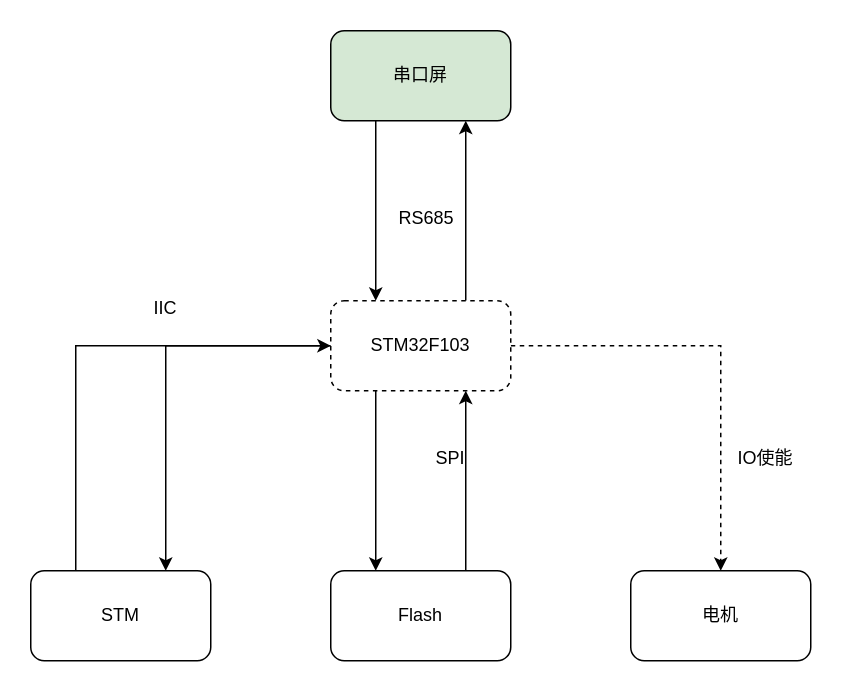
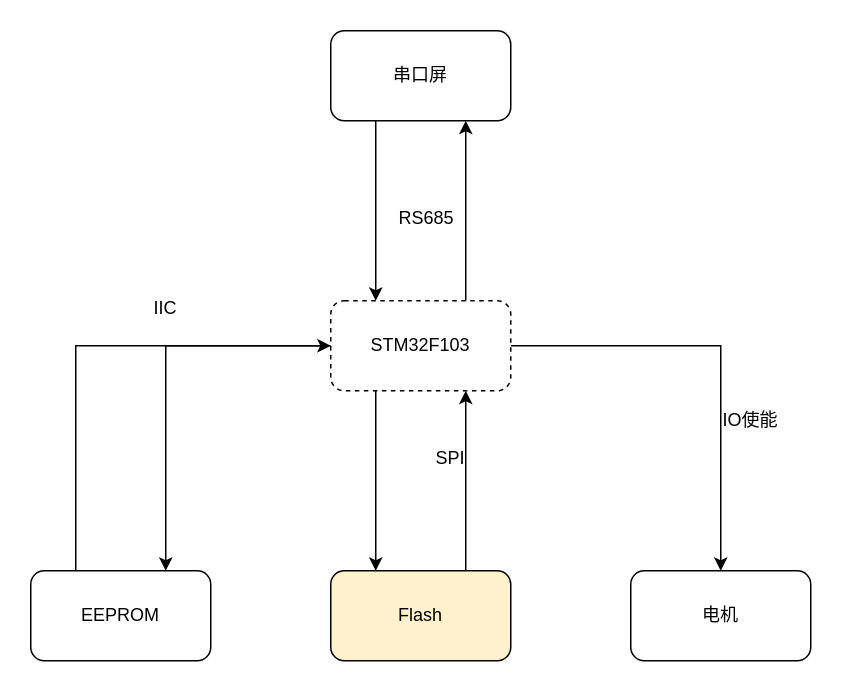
- <mxCell id="8" value="串口屏" style="rounded=1;whiteSpace=wrap;html=1;fillColor=#d5e8d4;" vertex="1" parent="1"><mxGeometry x="220" y="20" width="120" height="60" as="geometry" /></mxCell>
+ <mxCell id="8" value="串口屏" style="rounded=1;whiteSpace=wrap;html=1;" vertex="1" parent="1"><mxGeometry x="220" y="20" width="120" height="60" as="geometry" /></mxCell>
- <mxCell id="5" style="edgeStyle=orthogonalEdgeStyle;rounded=0;orthogonalLoop=1;jettySize=auto;html=1;exitX=1;exitY=0.5;exitDx=0;exitDy=0;entryX=0.5;entryY=0;entryDx=0;entryDy=0;dashed=1;" edge="1" parent="1" source="6" target="12"><mxGeometry relative="1" as="geometry" /></mxCell>
+ <mxCell id="5" style="edgeStyle=orthogonalEdgeStyle;rounded=0;orthogonalLoop=1;jettySize=auto;html=1;exitX=1;exitY=0.5;exitDx=0;exitDy=0;entryX=0.5;entryY=0;entryDx=0;entryDy=0;" edge="1" parent="1" source="6" target="12"><mxGeometry relative="1" as="geometry" /></mxCell>
- <mxCell id="15" value="IO使能" style="text;html=1;align=center;verticalAlign=middle;whiteSpace=wrap;rounded=0;" vertex="1" parent="1"><mxGeometry x="480" y="290" width="60" height="30" as="geometry" /></mxCell>
+ <mxCell id="15" value="IO使能" style="text;html=1;align=center;verticalAlign=middle;whiteSpace=wrap;rounded=0;" vertex="1" parent="1"><mxGeometry x="470" y="265" width="60" height="30" as="geometry" /></mxCell>
- <mxCell id="11" value="STM" style="rounded=1;whiteSpace=wrap;html=1;" vertex="1" parent="1"><mxGeometry x="20" y="380" width="120" height="60" as="geometry" /></mxCell>
+ <mxCell id="11" value="EEPROM" style="rounded=1;whiteSpace=wrap;html=1;" vertex="1" parent="1"><mxGeometry x="20" y="380" width="120" height="60" as="geometry" /></mxCell>
- <mxCell id="14" value="Flash" style="rounded=1;whiteSpace=wrap;html=1;" vertex="1" parent="1"><mxGeometry x="220" y="380" width="120" height="60" as="geometry" /></mxCell>
+ <mxCell id="14" value="Flash" style="rounded=1;whiteSpace=wrap;html=1;fillColor=#fff2cc;" vertex="1" parent="1"><mxGeometry x="220" y="380" width="120" height="60" as="geometry" /></mxCell>
